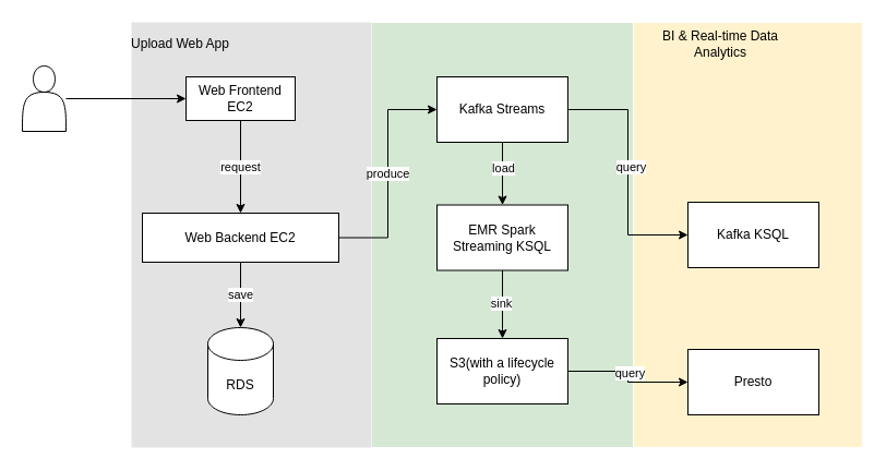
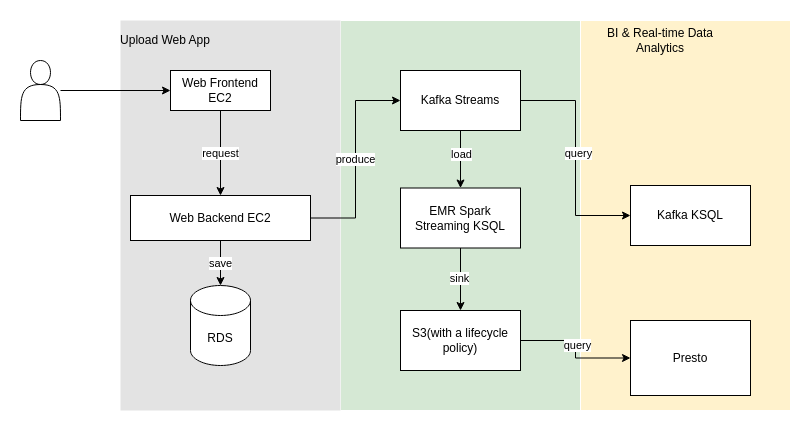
- <mxCell id="13" value="RDS" style="shape=cylinder3;whiteSpace=wrap;html=1;boundedLbl=1;backgroundOutline=1;size=15;" vertex="1" parent="1"><mxGeometry x="190" y="300" width="60" height="80" as="geometry" /></mxCell>
+ <mxCell id="13" value="RDS" style="shape=cylinder3;whiteSpace=wrap;html=1;boundedLbl=1;backgroundOutline=1;size=15;" vertex="1" parent="1"><mxGeometry x="190" y="285" width="60" height="80" as="geometry" /></mxCell>
- <mxCell id="25" value="Presto" style="rounded=0;whiteSpace=wrap;html=1;" vertex="1" parent="1"><mxGeometry x="630" y="320" width="120" height="60" as="geometry" /></mxCell>
+ <mxCell id="25" value="Presto" style="rounded=0;whiteSpace=wrap;html=1;" vertex="1" parent="1"><mxGeometry x="630" y="320" width="120" height="75" as="geometry" /></mxCell>
